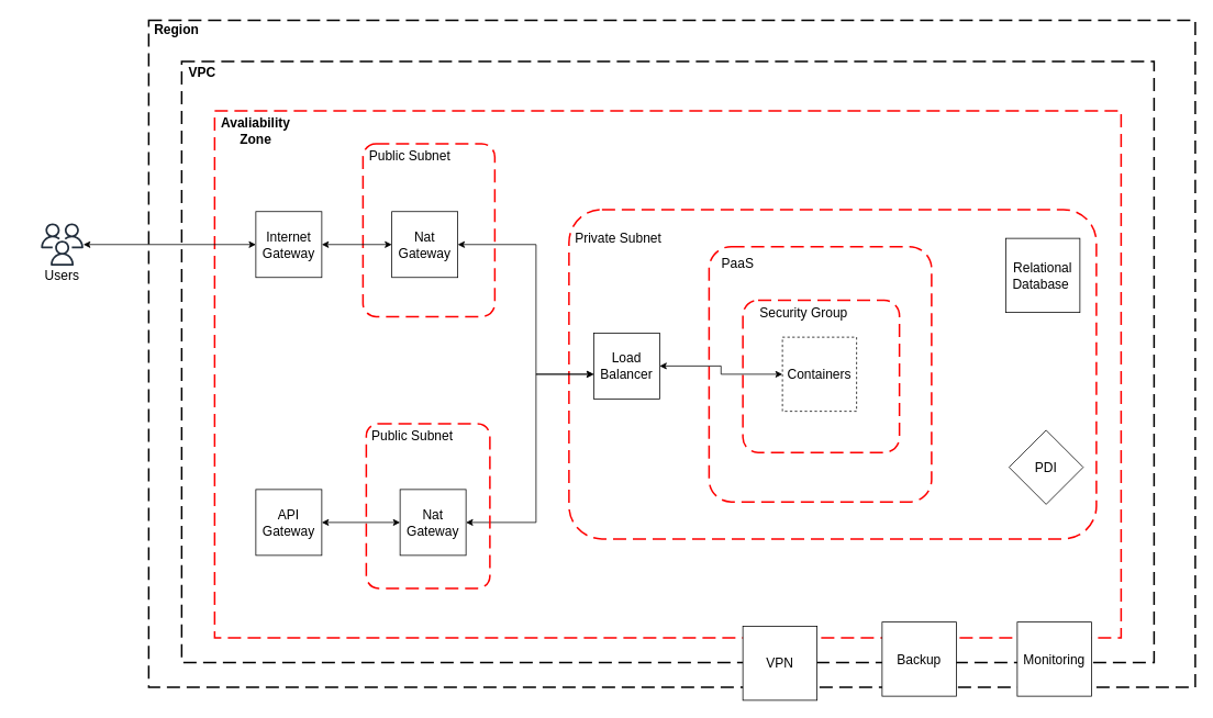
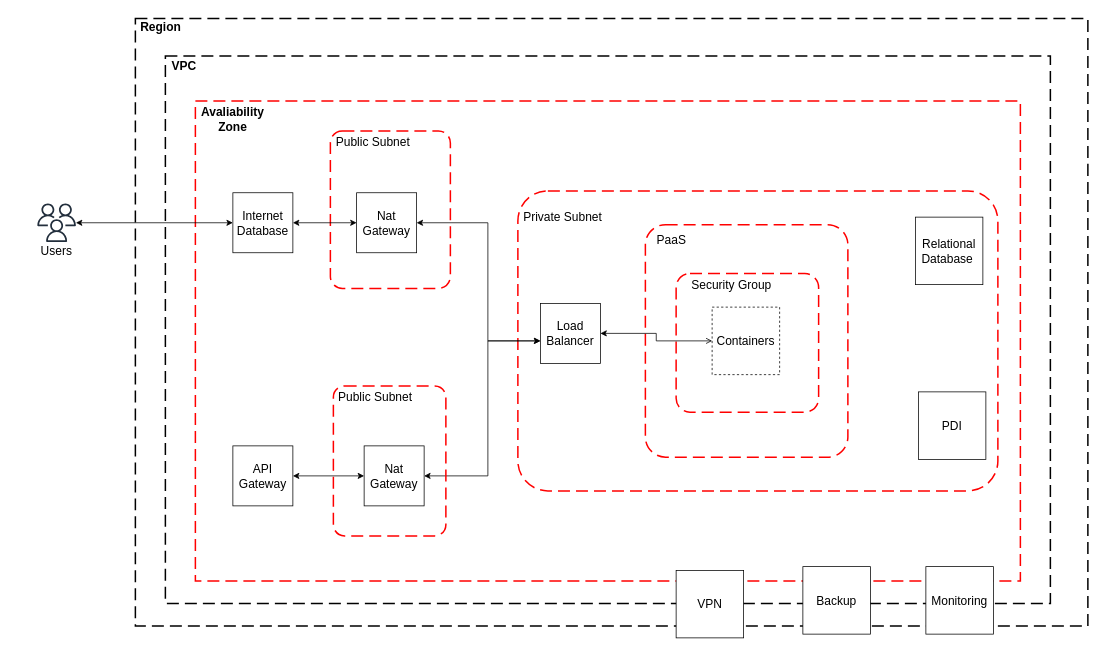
- <mxCell id="28" value="Internet Gateway" style="whiteSpace=wrap;html=1;aspect=fixed;fontSize=16;" vertex="1" parent="1"><mxGeometry x="310" y="256.5" width="80" height="80" as="geometry" /></mxCell>
+ <mxCell id="28" value="Internet Database" style="whiteSpace=wrap;html=1;aspect=fixed;fontSize=16;" vertex="1" parent="1"><mxGeometry x="310" y="256.5" width="80" height="80" as="geometry" /></mxCell>
- <mxCell id="11" style="edgeStyle=orthogonalEdgeStyle;rounded=0;orthogonalLoop=1;jettySize=auto;html=1;entryX=0;entryY=0.5;entryDx=0;entryDy=0;fontSize=16;startArrow=classic;startFill=1;" edge="1" parent="1" source="14" target="10"><mxGeometry relative="1" as="geometry" /></mxCell>
+ <mxCell id="11" style="edgeStyle=orthogonalEdgeStyle;rounded=0;orthogonalLoop=1;jettySize=auto;html=1;entryX=0;entryY=0.5;entryDx=0;entryDy=0;fontSize=16;startArrow=classic;startFill=1;endArrow=open;" edge="1" parent="1" source="14" target="10"><mxGeometry relative="1" as="geometry" /></mxCell>
- <mxCell id="9" value="PDI" style="rhombus;whiteSpace=wrap;html=1;aspect=fixed;fontSize=16;" vertex="1" parent="1"><mxGeometry x="1224" y="522" width="90" height="90" as="geometry" /></mxCell>
+ <mxCell id="9" value="PDI" style="whiteSpace=wrap;html=1;aspect=fixed;fontSize=16;" vertex="1" parent="1"><mxGeometry x="1224" y="522" width="90" height="90" as="geometry" /></mxCell>
